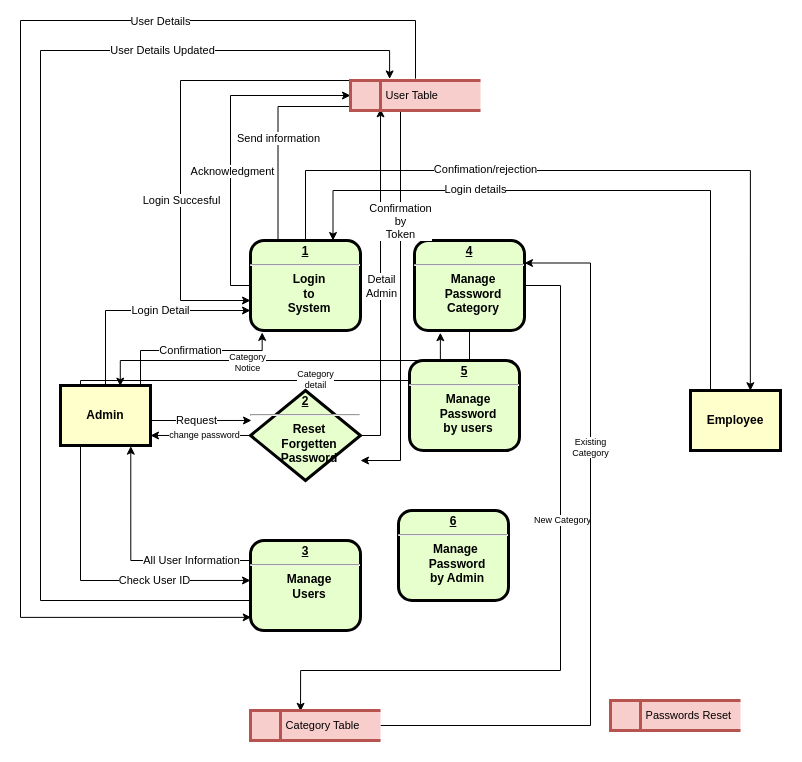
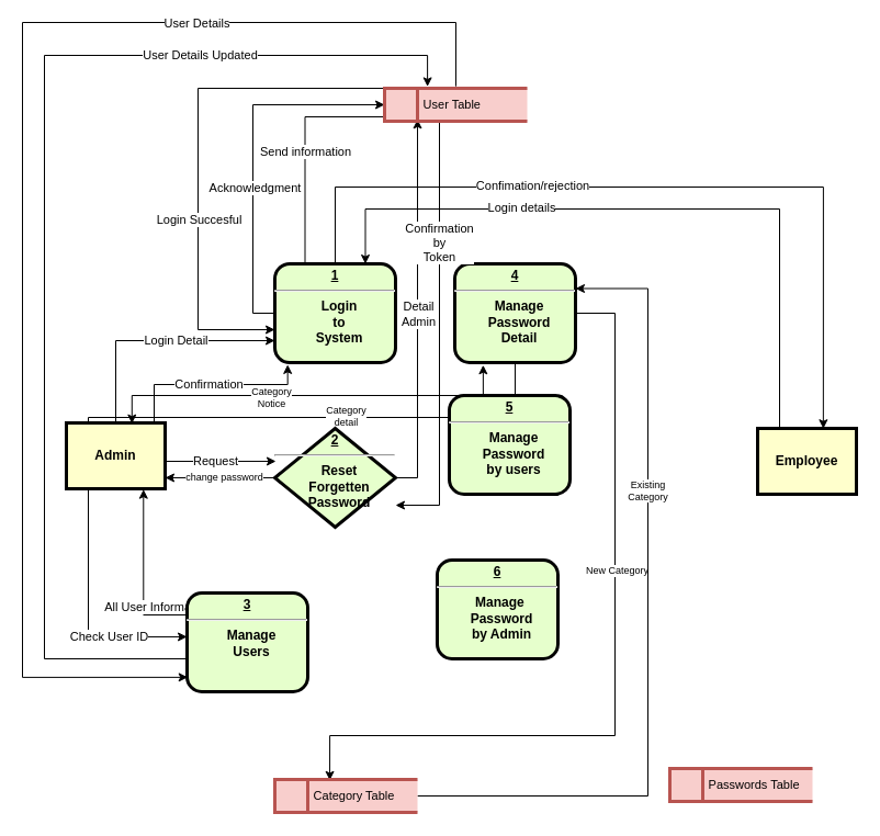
- <mxCell id="21" value="&lt;p style=&quot;margin: 0px; margin-top: 4px; text-align: center; text-decoration: underline;&quot;&gt;&lt;strong&gt;4&lt;/strong&gt;&lt;/p&gt;&lt;hr&gt;&lt;p style=&quot;margin: 0px; margin-left: 8px;&quot;&gt;Manage&lt;/p&gt;&lt;p style=&quot;margin: 0px; margin-left: 8px;&quot;&gt;Password&lt;/p&gt;&lt;p style=&quot;margin: 0px; margin-left: 8px;&quot;&gt;Category&lt;/p&gt;" style="verticalAlign=middle;align=center;overflow=fill;fontSize=12;fontFamily=Helvetica;html=1;rounded=1;fontStyle=1;strokeWidth=3;fillColor=#E6FFCC" parent="1" vertex="1"><mxGeometry x="414" y="240" width="110" height="90" as="geometry" /></mxCell>
+ <mxCell id="21" value="&lt;p style=&quot;margin: 0px; margin-top: 4px; text-align: center; text-decoration: underline;&quot;&gt;&lt;strong&gt;4&lt;/strong&gt;&lt;/p&gt;&lt;hr&gt;&lt;p style=&quot;margin: 0px; margin-left: 8px;&quot;&gt;Manage&lt;/p&gt;&lt;p style=&quot;margin: 0px; margin-left: 8px;&quot;&gt;Password&lt;/p&gt;&lt;p style=&quot;margin: 0px; margin-left: 8px;&quot;&gt;Detail&lt;/p&gt;" style="verticalAlign=middle;align=center;overflow=fill;fontSize=12;fontFamily=Helvetica;html=1;rounded=1;fontStyle=1;strokeWidth=3;fillColor=#E6FFCC" parent="1" vertex="1"><mxGeometry x="414" y="240" width="110" height="90" as="geometry" /></mxCell>
- <mxCell id="16" value="&lt;p style=&quot;margin: 0px; margin-top: 4px; text-align: center; text-decoration: underline;&quot;&gt;&lt;strong&gt;3&lt;/strong&gt;&lt;/p&gt;&lt;hr&gt;&lt;p style=&quot;margin: 0px; margin-left: 8px;&quot;&gt;Manage&lt;/p&gt;&lt;p style=&quot;margin: 0px; margin-left: 8px;&quot;&gt;Users&lt;/p&gt;" style="verticalAlign=middle;align=center;overflow=fill;fontSize=12;fontFamily=Helvetica;html=1;rounded=1;fontStyle=1;strokeWidth=3;fillColor=#E6FFCC" parent="1" vertex="1"><mxGeometry x="250" y="540" width="110" height="90" as="geometry" /></mxCell>
+ <mxCell id="16" value="&lt;p style=&quot;margin: 0px; margin-top: 4px; text-align: center; text-decoration: underline;&quot;&gt;&lt;strong&gt;3&lt;/strong&gt;&lt;/p&gt;&lt;hr&gt;&lt;p style=&quot;margin: 0px; margin-left: 8px;&quot;&gt;Manage&lt;/p&gt;&lt;p style=&quot;margin: 0px; margin-left: 8px;&quot;&gt;Users&lt;/p&gt;" style="verticalAlign=middle;align=center;overflow=fill;fontSize=12;fontFamily=Helvetica;html=1;rounded=1;fontStyle=1;strokeWidth=3;fillColor=#E6FFCC" parent="1" vertex="1"><mxGeometry x="170" y="540" width="110" height="90" as="geometry" /></mxCell>
- <mxCell id="47" value="&lt;span style=&quot;white-space: pre;&quot;&gt;&#09;&amp;nbsp;&lt;/span&gt;&amp;nbsp;Passwords Reset" style="html=1;dashed=0;whitespace=wrap;shape=mxgraph.dfd.dataStoreID;align=left;spacingLeft=3;points=[[0,0],[0.5,0],[1,0],[0,0.5],[1,0.5],[0,1],[0.5,1],[1,1]];fontFamily=Helvetica;fontSize=11;shadow=0;strokeWidth=3;fillColor=#f8cecc;strokeColor=#b85450;" parent="1" vertex="1"><mxGeometry x="610" y="700" width="130" height="30" as="geometry" /></mxCell>
+ <mxCell id="47" value="&lt;span style=&quot;white-space: pre;&quot;&gt;&#09;&amp;nbsp;&lt;/span&gt;&amp;nbsp;Passwords Table" style="html=1;dashed=0;whitespace=wrap;shape=mxgraph.dfd.dataStoreID;align=left;spacingLeft=3;points=[[0,0],[0.5,0],[1,0],[0,0.5],[1,0.5],[0,1],[0.5,1],[1,1]];fontFamily=Helvetica;fontSize=11;shadow=0;strokeWidth=3;fillColor=#f8cecc;strokeColor=#b85450;" parent="1" vertex="1"><mxGeometry x="610" y="700" width="130" height="30" as="geometry" /></mxCell>
